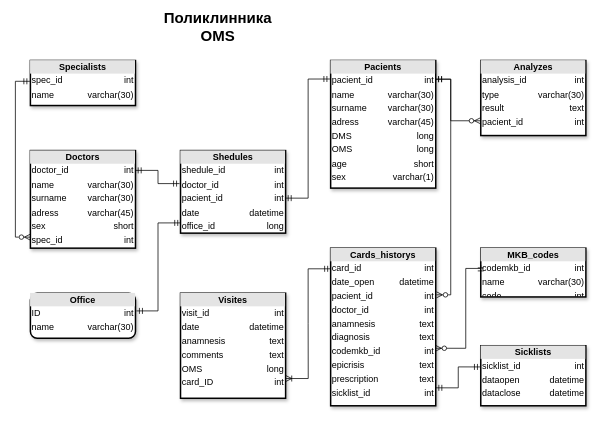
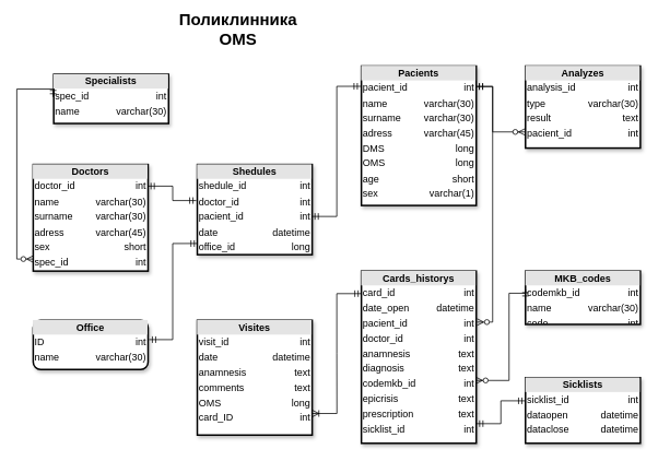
- <mxCell id="4" value="&lt;div style=&quot;text-align: center; box-sizing: border-box; width: 100%; background: rgb(228, 228, 228); padding: 2px;&quot;&gt;&lt;b&gt;Specialists&lt;/b&gt;&lt;/div&gt;&lt;table style=&quot;width:100%;font-size:1em;&quot; cellpadding=&quot;2&quot; cellspacing=&quot;0&quot;&gt;&lt;tbody&gt;&lt;tr&gt;&lt;td&gt;spec_id&lt;/td&gt;&lt;td style=&quot;text-align: right;&quot;&gt;int&lt;/td&gt;&lt;/tr&gt;&lt;tr&gt;&lt;td&gt;name&lt;/td&gt;&lt;td style=&quot;text-align: right;&quot;&gt;varchar(30)&lt;/td&gt;&lt;/tr&gt;&lt;/tbody&gt;&lt;/table&gt;" style="verticalAlign=top;align=left;overflow=fill;html=1;shadow=1;strokeColor=default;strokeWidth=2;fillColor=default;" parent="1" vertex="1"><mxGeometry x="40" y="80" width="140" height="60" as="geometry" /></mxCell>
+ <mxCell id="4" value="&lt;div style=&quot;text-align: center; box-sizing: border-box; width: 100%; background: rgb(228, 228, 228); padding: 2px;&quot;&gt;&lt;b&gt;Specialists&lt;/b&gt;&lt;/div&gt;&lt;table style=&quot;width:100%;font-size:1em;&quot; cellpadding=&quot;2&quot; cellspacing=&quot;0&quot;&gt;&lt;tbody&gt;&lt;tr&gt;&lt;td&gt;spec_id&lt;/td&gt;&lt;td style=&quot;text-align: right;&quot;&gt;int&lt;/td&gt;&lt;/tr&gt;&lt;tr&gt;&lt;td&gt;name&lt;/td&gt;&lt;td style=&quot;text-align: right;&quot;&gt;varchar(30)&lt;/td&gt;&lt;/tr&gt;&lt;/tbody&gt;&lt;/table&gt;" style="verticalAlign=top;align=left;overflow=fill;html=1;shadow=1;strokeColor=default;strokeWidth=2;fillColor=default;" parent="1" vertex="1"><mxGeometry x="65" y="90" width="140" height="60" as="geometry" /></mxCell>
